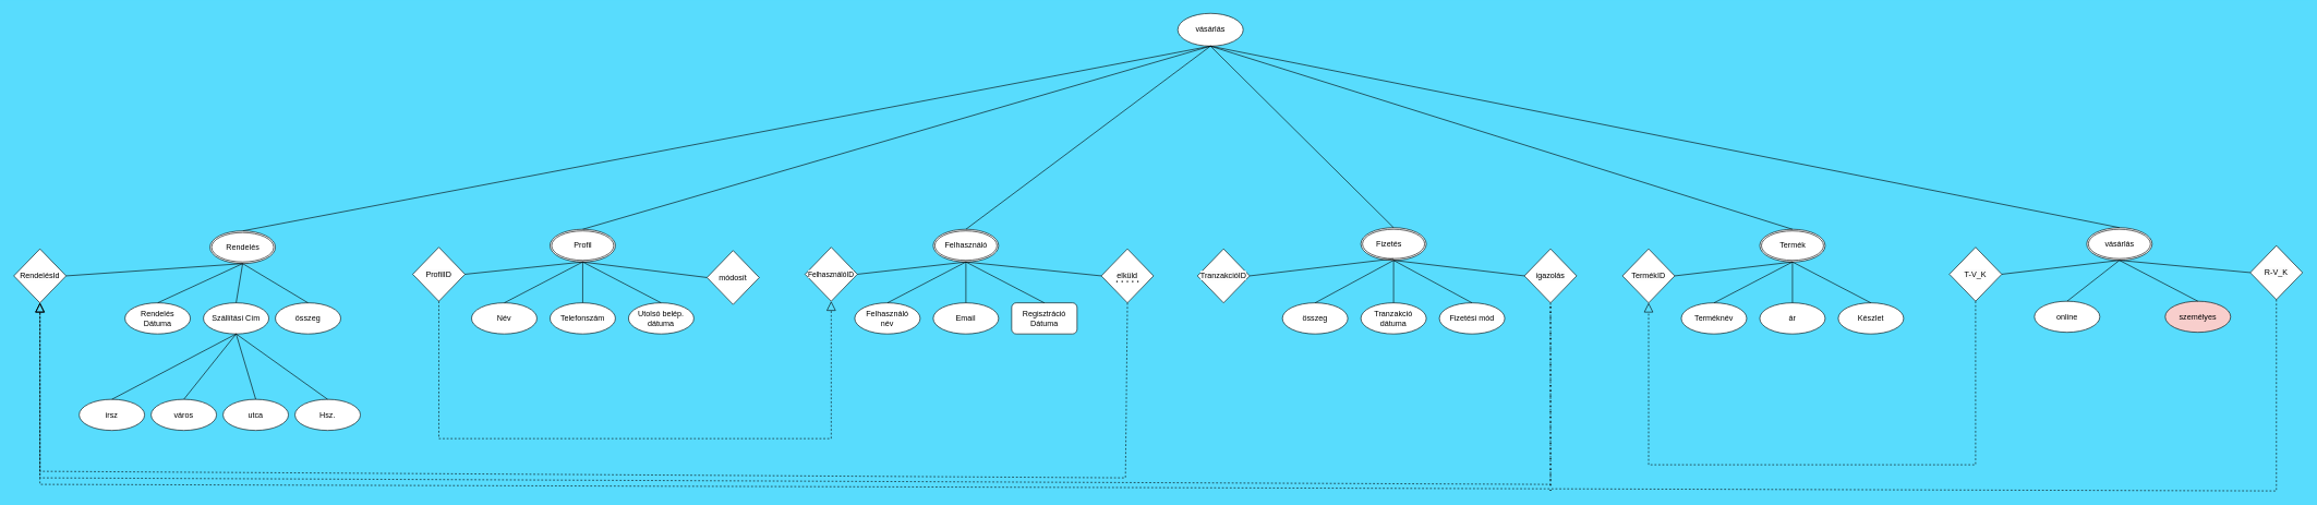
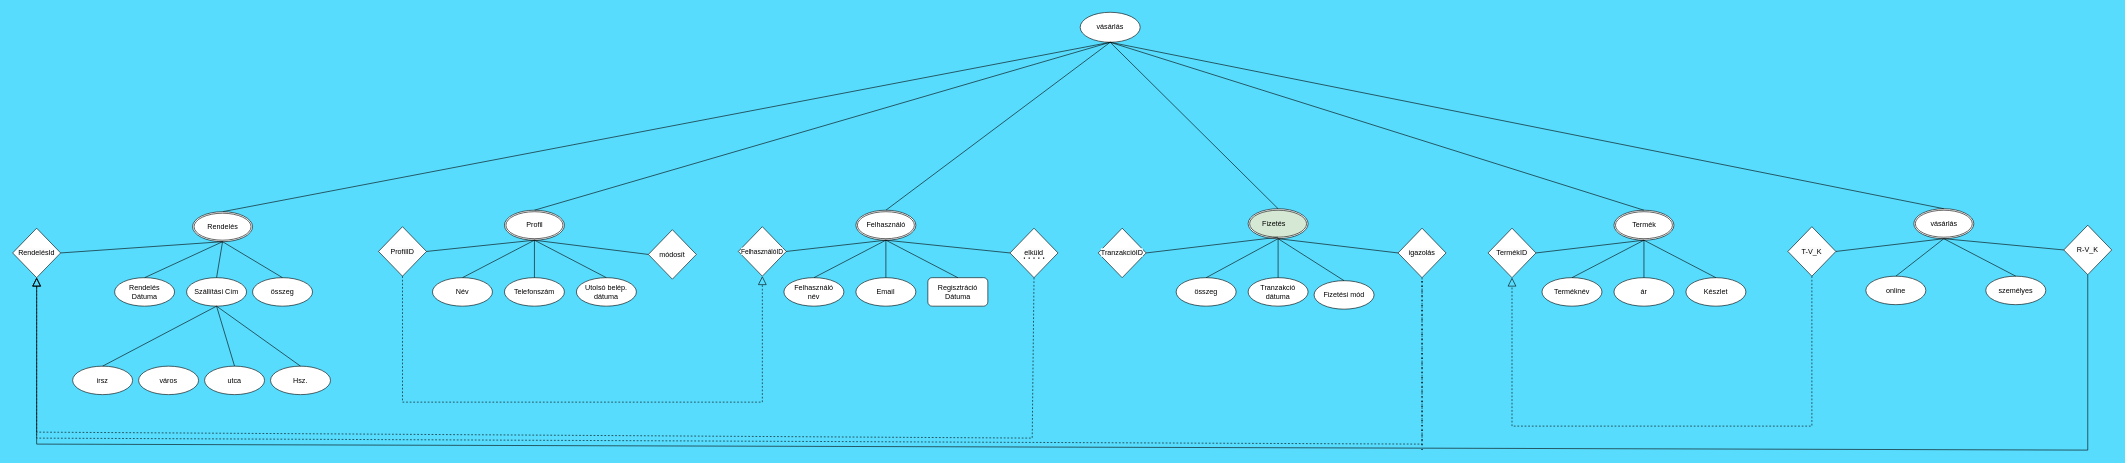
- <mxCell id="17" value="Fizetés&lt;span style=&quot;white-space: pre;&quot;&gt;&#09;&lt;/span&gt;" style="ellipse;whiteSpace=wrap;html=1;" parent="15" vertex="1"><mxGeometry x="2.5" y="2.5" width="95" height="45" as="geometry" /></mxCell>
+ <mxCell id="17" value="Fizetés&lt;span style=&quot;white-space: pre;&quot;&gt;&#09;&lt;/span&gt;" style="ellipse;whiteSpace=wrap;html=1;fillColor=#d5e8d4;" parent="15" vertex="1"><mxGeometry x="2.5" y="2.5" width="95" height="45" as="geometry" /></mxCell>
- <mxCell id="45" value="személyes" style="ellipse;whiteSpace=wrap;html=1;fillColor=#f8cecc;" parent="1" vertex="1"><mxGeometry x="3310" y="460" width="100" height="47.5" as="geometry" /></mxCell>
+ <mxCell id="45" value="személyes" style="ellipse;whiteSpace=wrap;html=1;" parent="1" vertex="1"><mxGeometry x="3310" y="460" width="100" height="47.5" as="geometry" /></mxCell>
- <mxCell id="40" value="Fizetési mód" style="ellipse;whiteSpace=wrap;html=1;" parent="1" vertex="1"><mxGeometry x="2200" y="462.5" width="100" height="47.5" as="geometry" /></mxCell>
+ <mxCell id="40" value="Fizetési mód" style="ellipse;whiteSpace=wrap;html=1;" parent="1" vertex="1"><mxGeometry x="2190" y="467.5" width="100" height="47.5" as="geometry" /></mxCell>
- <mxCell id="51" value="" style="endArrow=none;html=1;rounded=0;exitX=0.5;exitY=0;exitDx=0;exitDy=0;entryX=0.5;entryY=1;entryDx=0;entryDy=0;" parent="1" source="48" target="25" edge="1"><mxGeometry width="50" height="50" relative="1" as="geometry"><mxPoint x="260" y="620" as="sourcePoint" /><mxPoint x="370" y="520" as="targetPoint" /></mxGeometry></mxCell>
- <mxCell id="63" value="" style="endArrow=block;dashed=1;endFill=0;endSize=12;html=1;rounded=0;entryX=0.5;entryY=1;entryDx=0;entryDy=0;exitX=0.5;exitY=1;exitDx=0;exitDy=0;" edge="1" parent="1" source="60" target="21"><mxGeometry width="160" relative="1" as="geometry"><mxPoint x="2380" y="473" as="sourcePoint" /><mxPoint x="70" y="473" as="targetPoint" /><Array as="points"><mxPoint x="3480" y="750" /><mxPoint x="60" y="740" /></Array></mxGeometry></mxCell>
+ <mxCell id="63" value="" style="endArrow=block;dashed=0;endFill=0;endSize=12;html=1;rounded=0;entryX=0.5;entryY=1;entryDx=0;entryDy=0;exitX=0.5;exitY=1;exitDx=0;exitDy=0;" edge="1" parent="1" source="60" target="21"><mxGeometry width="160" relative="1" as="geometry"><mxPoint x="2380" y="473" as="sourcePoint" /><mxPoint x="70" y="473" as="targetPoint" /><Array as="points"><mxPoint x="3480" y="750" /><mxPoint x="60" y="740" /></Array></mxGeometry></mxCell>
